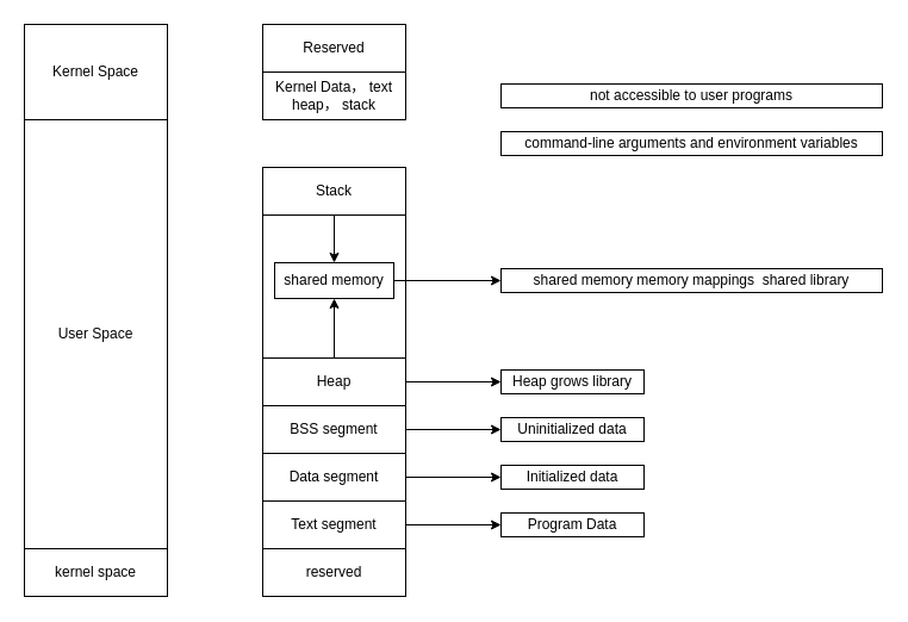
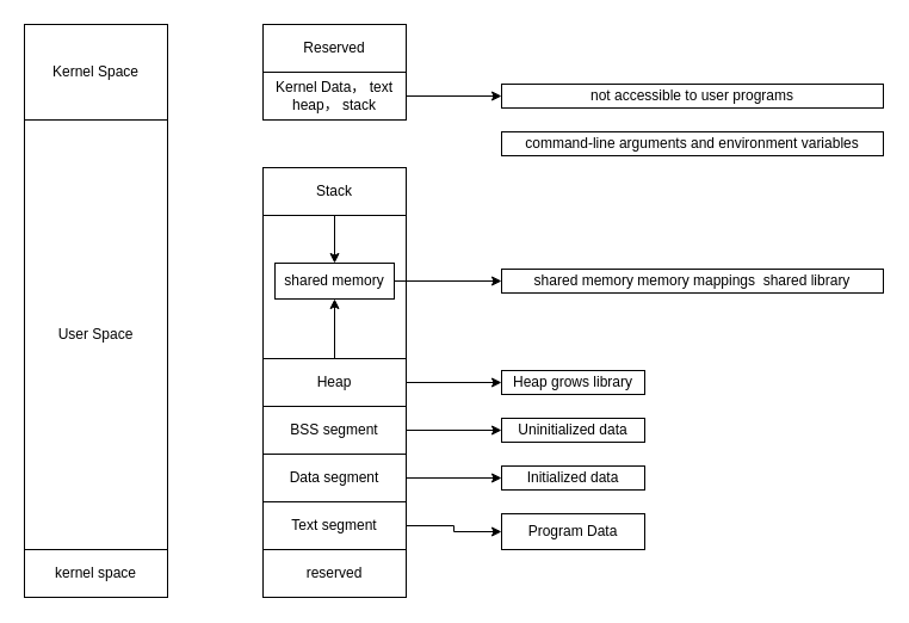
+ <mxCell id="6" style="edgeStyle=orthogonalEdgeStyle;rounded=0;orthogonalLoop=1;jettySize=auto;html=1;exitX=1;exitY=0.5;exitDx=0;exitDy=0;entryX=0;entryY=0.5;entryDx=0;entryDy=0;" edge="1" parent="1" source="7" target="28"><mxGeometry relative="1" as="geometry" /></mxCell>
- <mxCell id="21" value="Program Data" style="rounded=0;whiteSpace=wrap;html=1;" vertex="1" parent="1"><mxGeometry x="420" y="430" width="120" height="20" as="geometry" /></mxCell>
+ <mxCell id="21" value="Program Data" style="rounded=0;whiteSpace=wrap;html=1;" vertex="1" parent="1"><mxGeometry x="420" y="430" width="120" height="30" as="geometry" /></mxCell>
